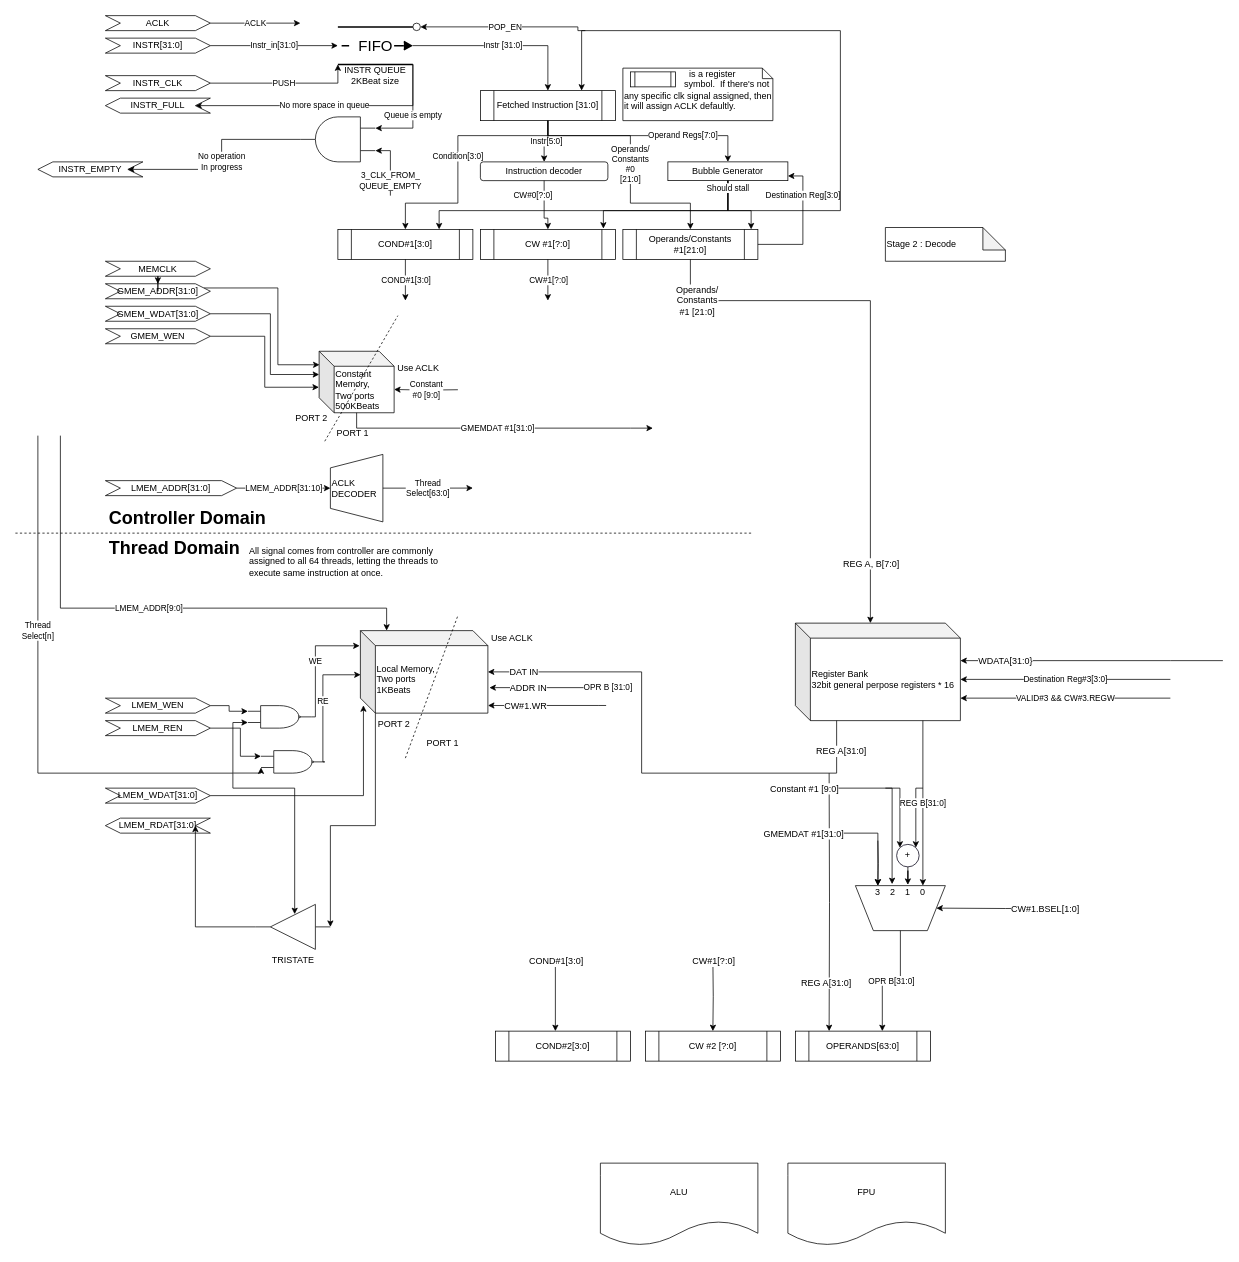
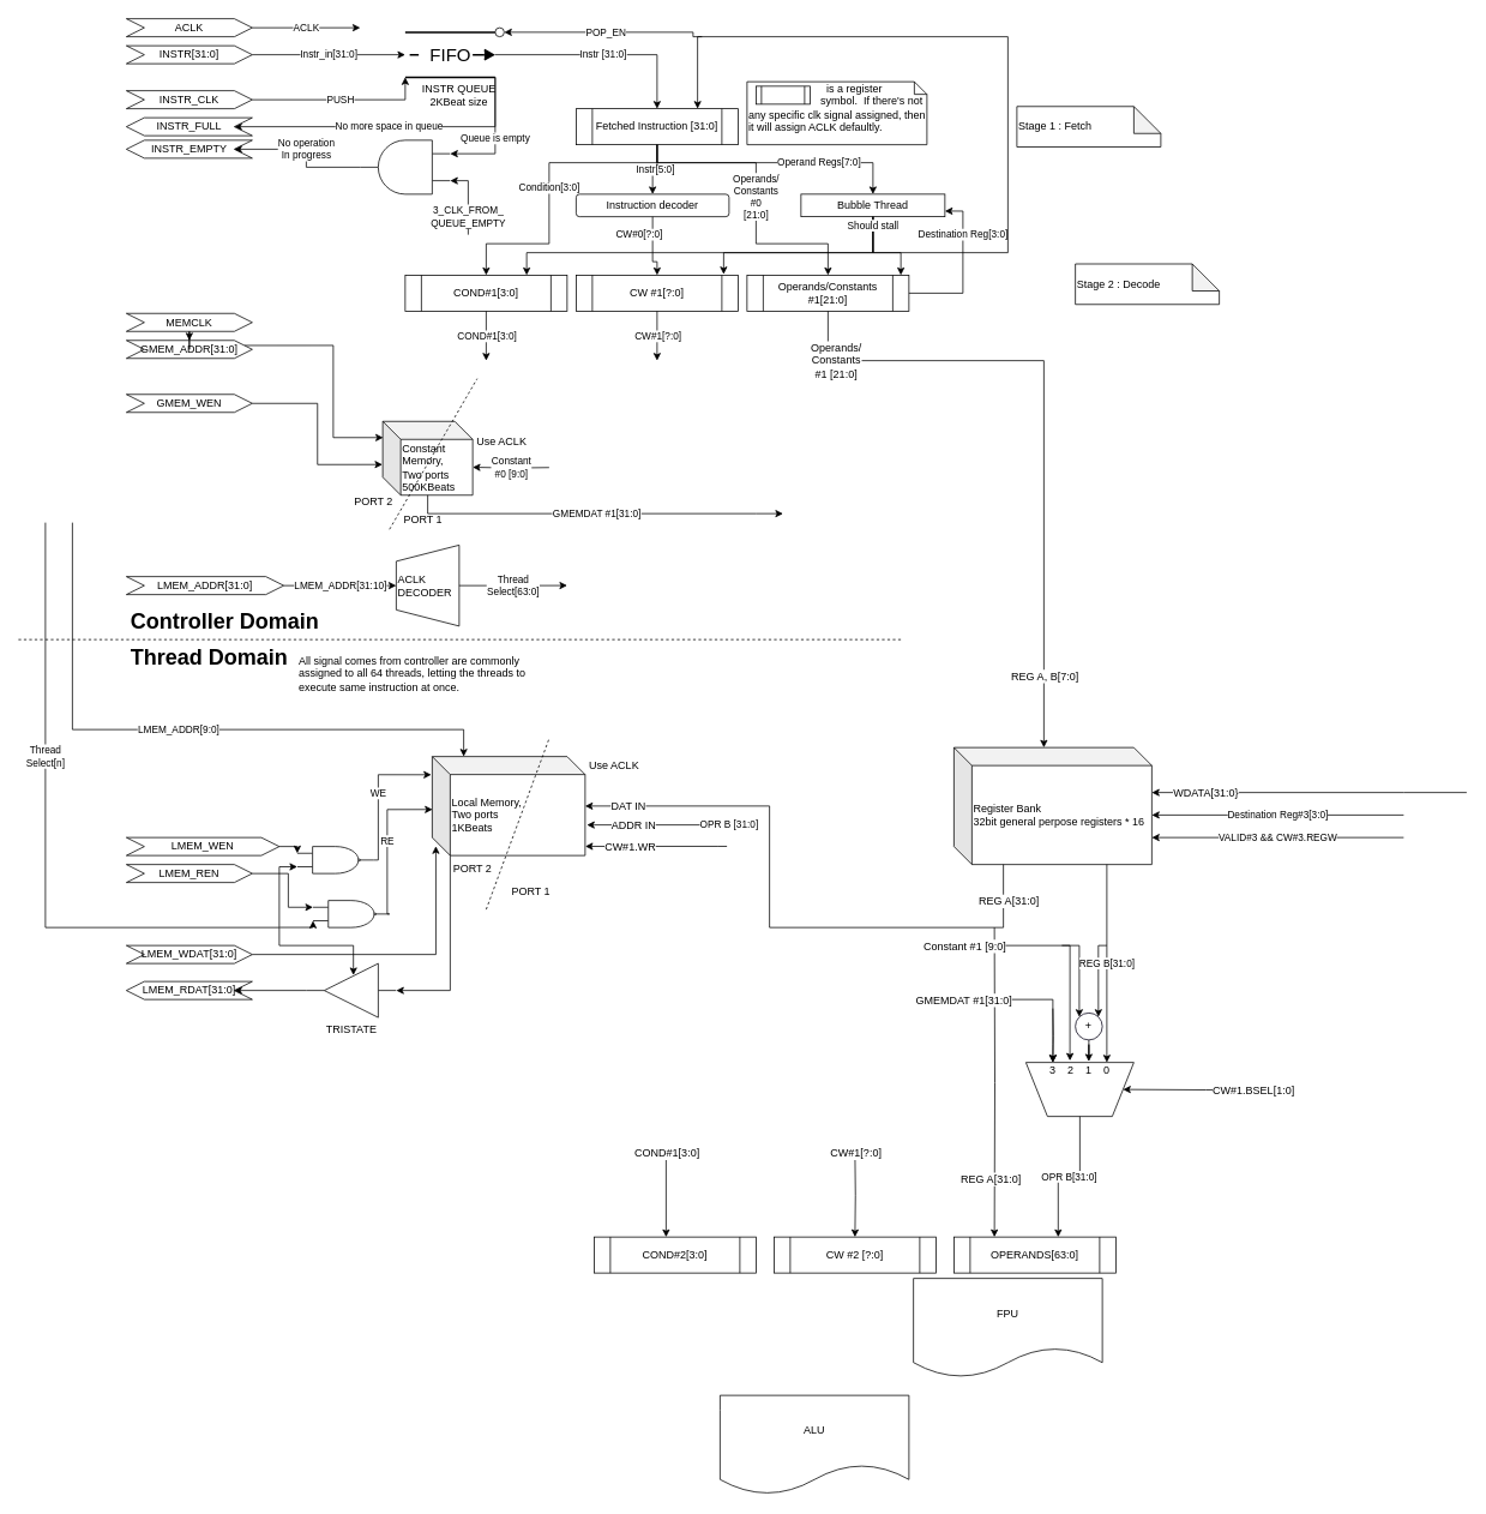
- <mxCell id="30" value="INSTR QUEUE&lt;br&gt;2KBeat size&lt;br&gt;" style="text;html=1;strokeColor=none;fillColor=none;align=center;verticalAlign=middle;whiteSpace=wrap;rounded=0;fontColor=#000000;" vertex="1" parent="1"><mxGeometry x="415" y="90" width="170" height="20" as="geometry" /></mxCell>
+ <mxCell id="30" value="INSTR QUEUE&lt;br&gt;2KBeat size&lt;br&gt;" style="text;html=1;strokeColor=none;fillColor=none;align=center;verticalAlign=middle;whiteSpace=wrap;rounded=0;fontColor=#000000;" vertex="1" parent="1"><mxGeometry x="425" y="95" width="170" height="20" as="geometry" /></mxCell>
+ <mxCell id="61" value="Stage 1 : Fetch" style="shape=note;whiteSpace=wrap;html=1;backgroundOutline=1;darkOpacity=0.05;rounded=0;fillColor=none;align=left;" vertex="1" parent="1"><mxGeometry x="1130" y="117.5" width="160" height="45" as="geometry" /></mxCell>
- <mxCell id="41" value="INSTR_EMPTY" style="shape=step;perimeter=stepPerimeter;whiteSpace=wrap;html=1;fixedSize=1;flipH=1;" vertex="1" parent="1"><mxGeometry x="50" y="215" width="140" height="20" as="geometry" /></mxCell>
+ <mxCell id="41" value="INSTR_EMPTY" style="shape=step;perimeter=stepPerimeter;whiteSpace=wrap;html=1;fixedSize=1;flipH=1;" vertex="1" parent="1"><mxGeometry x="140" y="155" width="140" height="20" as="geometry" /></mxCell>
- <mxCell id="56" value="Bubble Generator" style="rounded=0;whiteSpace=wrap;html=1;fillColor=none;fontColor=#000000;" vertex="1" parent="1"><mxGeometry x="890" y="215" width="160" height="25" as="geometry" /></mxCell>
+ <mxCell id="56" value="Bubble Thread" style="rounded=0;whiteSpace=wrap;html=1;fillColor=none;fontColor=#000000;" vertex="1" parent="1"><mxGeometry x="890" y="215" width="160" height="25" as="geometry" /></mxCell>
- <mxCell id="60" value="Stage 2 : Decode" style="shape=note;whiteSpace=wrap;html=1;backgroundOutline=1;darkOpacity=0.05;rounded=0;fillColor=none;align=left;" vertex="1" parent="1"><mxGeometry x="1180" y="302.5" width="160" height="45" as="geometry" /></mxCell>
+ <mxCell id="60" value="Stage 2 : Decode" style="shape=note;whiteSpace=wrap;html=1;backgroundOutline=1;darkOpacity=0.05;rounded=0;fillColor=none;align=left;" vertex="1" parent="1"><mxGeometry x="1195" y="292.5" width="160" height="45" as="geometry" /></mxCell>
- <mxCell id="19" value="GMEM_WDAT[31:0]" style="shape=step;perimeter=stepPerimeter;whiteSpace=wrap;html=1;fixedSize=1;" vertex="1" parent="1"><mxGeometry x="140" y="407.5" width="140" height="20" as="geometry" /></mxCell>
- <mxCell id="18" style="edgeStyle=orthogonalEdgeStyle;rounded=0;orthogonalLoop=1;jettySize=auto;html=1;exitX=1;exitY=0.5;exitDx=0;exitDy=0;entryX=0;entryY=0;entryDx=0;entryDy=31;entryPerimeter=0;fontColor=#000000;" edge="1" parent="1" source="19" target="67"><mxGeometry relative="1" as="geometry"><Array as="points"><mxPoint x="360" y="417" /><mxPoint x="360" y="499" /></Array></mxGeometry></mxCell>
- <mxCell id="72" value="LMEM_WEN" style="shape=step;perimeter=stepPerimeter;whiteSpace=wrap;html=1;fixedSize=1;" vertex="1" parent="1"><mxGeometry x="140" y="930" width="140" height="20" as="geometry" /></mxCell>
+ <mxCell id="72" value="LMEM_WEN" style="shape=step;perimeter=stepPerimeter;whiteSpace=wrap;html=1;fixedSize=1;" vertex="1" parent="1"><mxGeometry x="140" y="930" width="170" height="20" as="geometry" /></mxCell>
- <mxCell id="93" value="TRISTATE" style="verticalLabelPosition=bottom;shadow=0;dashed=0;align=center;fillColor=#ffffff;html=1;verticalAlign=top;strokeWidth=1;shape=mxgraph.electrical.logic_gates.buffer2;rounded=0;direction=west;" vertex="1" parent="1"><mxGeometry x="340" y="1205" width="100" height="60" as="geometry" /></mxCell>
+ <mxCell id="93" value="TRISTATE" style="verticalLabelPosition=bottom;shadow=0;dashed=0;align=center;fillColor=#ffffff;html=1;verticalAlign=top;strokeWidth=1;shape=mxgraph.electrical.logic_gates.buffer2;rounded=0;direction=west;" vertex="1" parent="1"><mxGeometry x="340" y="1070" width="100" height="60" as="geometry" /></mxCell>
- <mxCell id="116" value="FPU" style="shape=document;whiteSpace=wrap;html=1;boundedLbl=1;rounded=0;fillColor=none;align=center;" vertex="1" parent="1"><mxGeometry x="1050" y="1550" width="210" height="110" as="geometry" /></mxCell>
+ <mxCell id="116" value="FPU" style="shape=document;whiteSpace=wrap;html=1;boundedLbl=1;rounded=0;fillColor=none;align=center;" vertex="1" parent="1"><mxGeometry x="1015" y="1420" width="210" height="110" as="geometry" /></mxCell>
